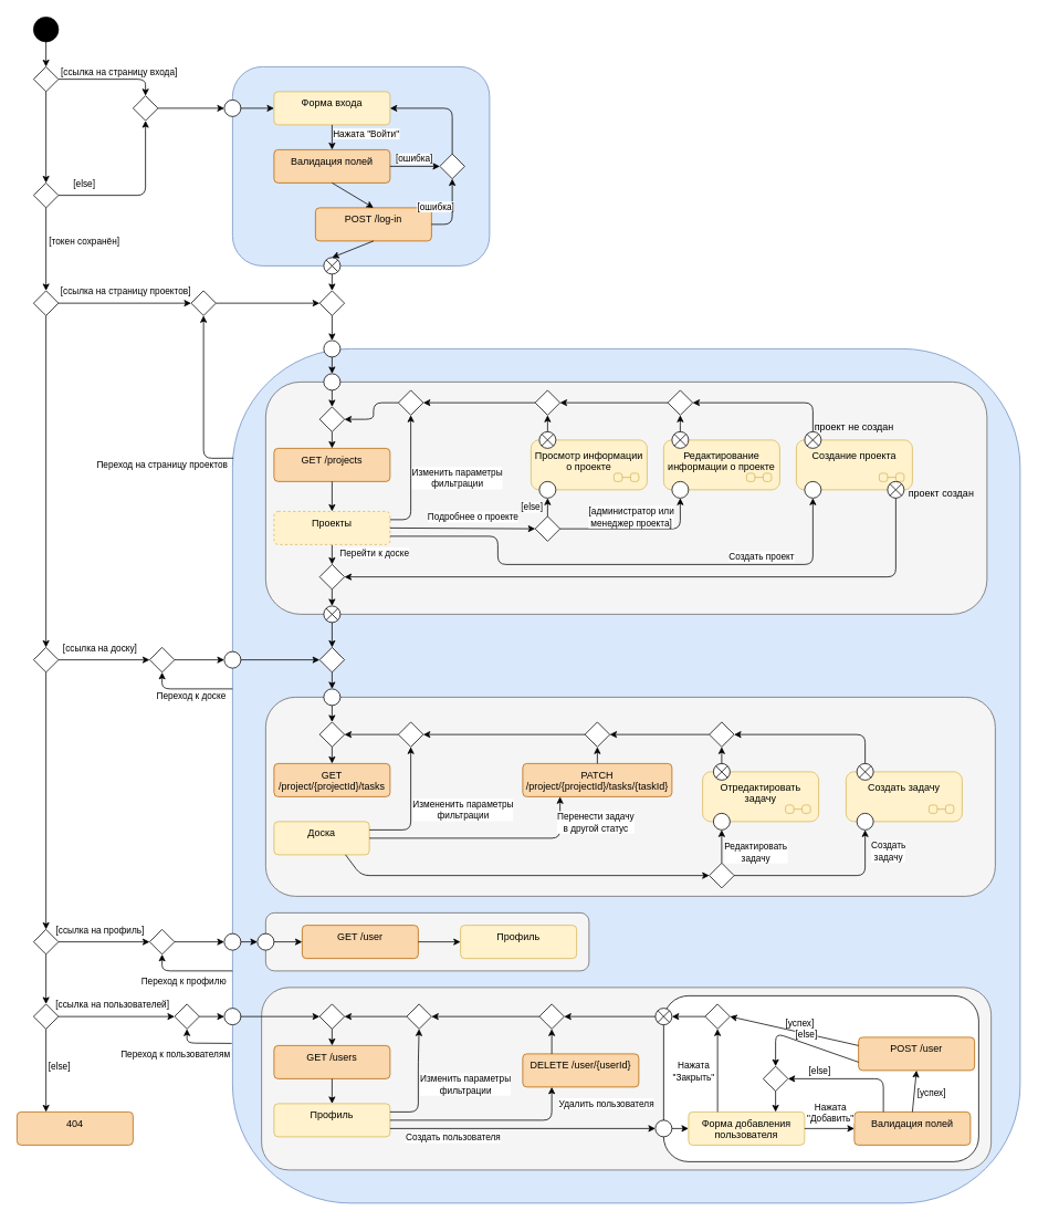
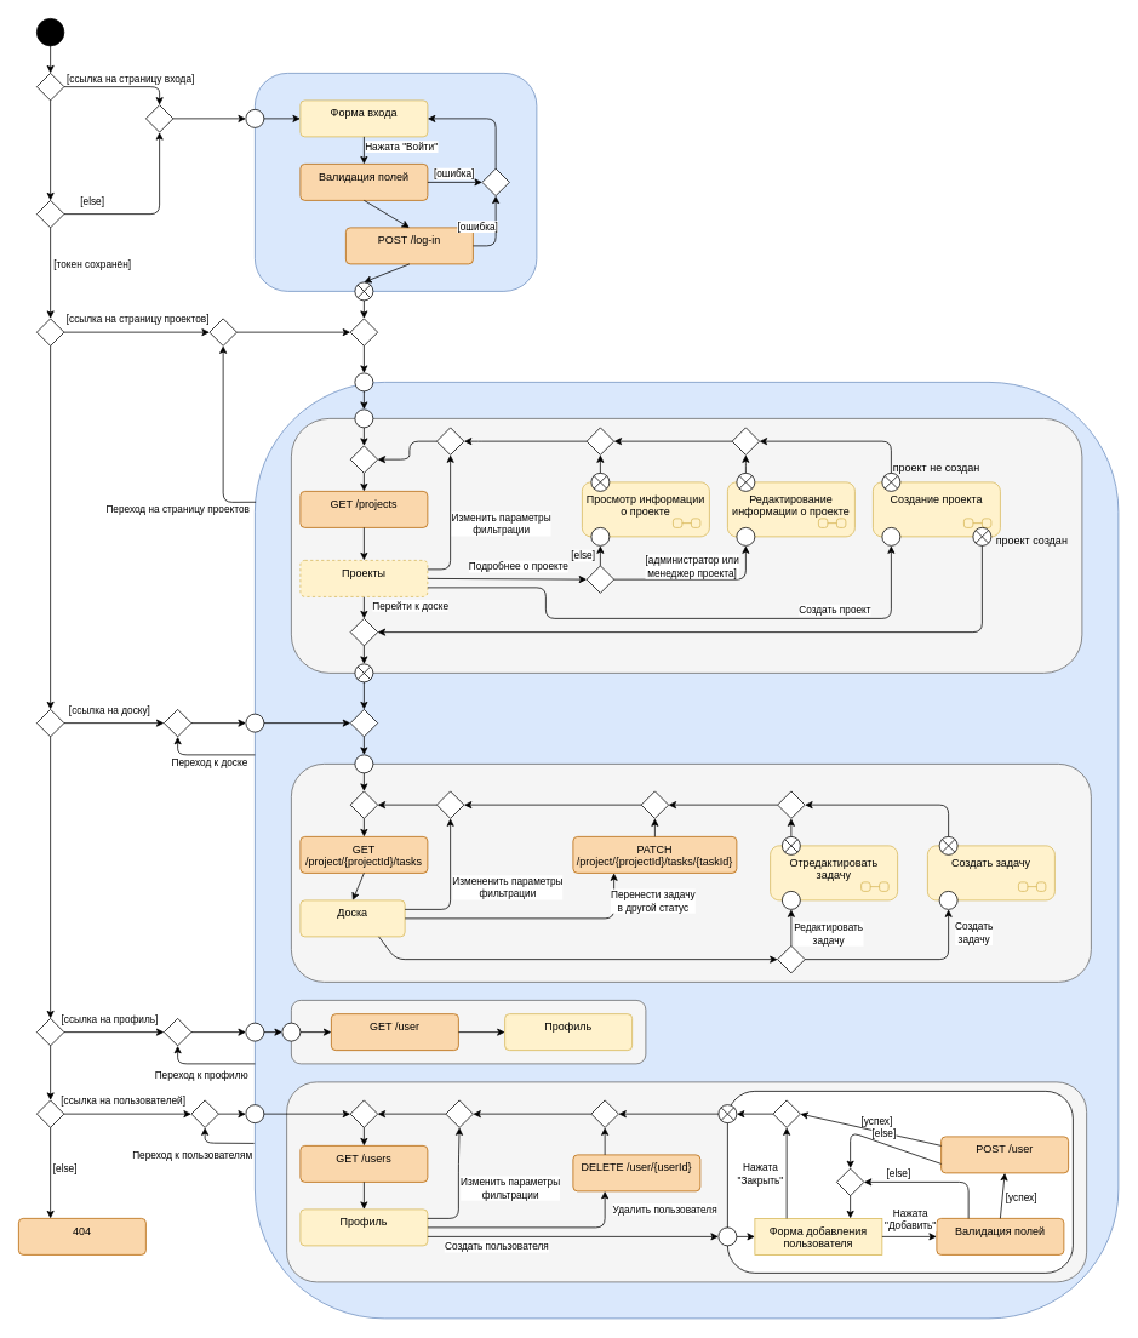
+ <mxCell id="60" value="" style="endArrow=classic;html=1;rounded=1;exitX=0.5;exitY=1;exitDx=0;exitDy=0;entryX=0.5;entryY=0;entryDx=0;entryDy=0;curved=0;" parent="1" source="58" target="61" edge="1"><mxGeometry width="50" height="50" relative="1" as="geometry"><mxPoint x="410" y="1240" as="sourcePoint" /><mxPoint x="400" y="990" as="targetPoint" /></mxGeometry></mxCell>
- <mxCell id="185" value="Форма добавления пользователя" style="html=1;align=center;verticalAlign=top;rounded=1;absoluteArcSize=1;arcSize=10;dashed=0;whiteSpace=wrap;fillColor=#fff2cc;strokeColor=#d6b656;" parent="1" vertex="1"><mxGeometry x="830" y="1340" width="140" height="40" as="geometry" /></mxCell>
+ <mxCell id="185" value="Форма добавления пользователя" style="html=1;align=center;verticalAlign=top;absoluteArcSize=1;arcSize=10;dashed=0;whiteSpace=wrap;fillColor=#fff2cc;strokeColor=#d6b656;rounded=0;" parent="1" vertex="1"><mxGeometry x="830" y="1340" width="140" height="40" as="geometry" /></mxCell>
